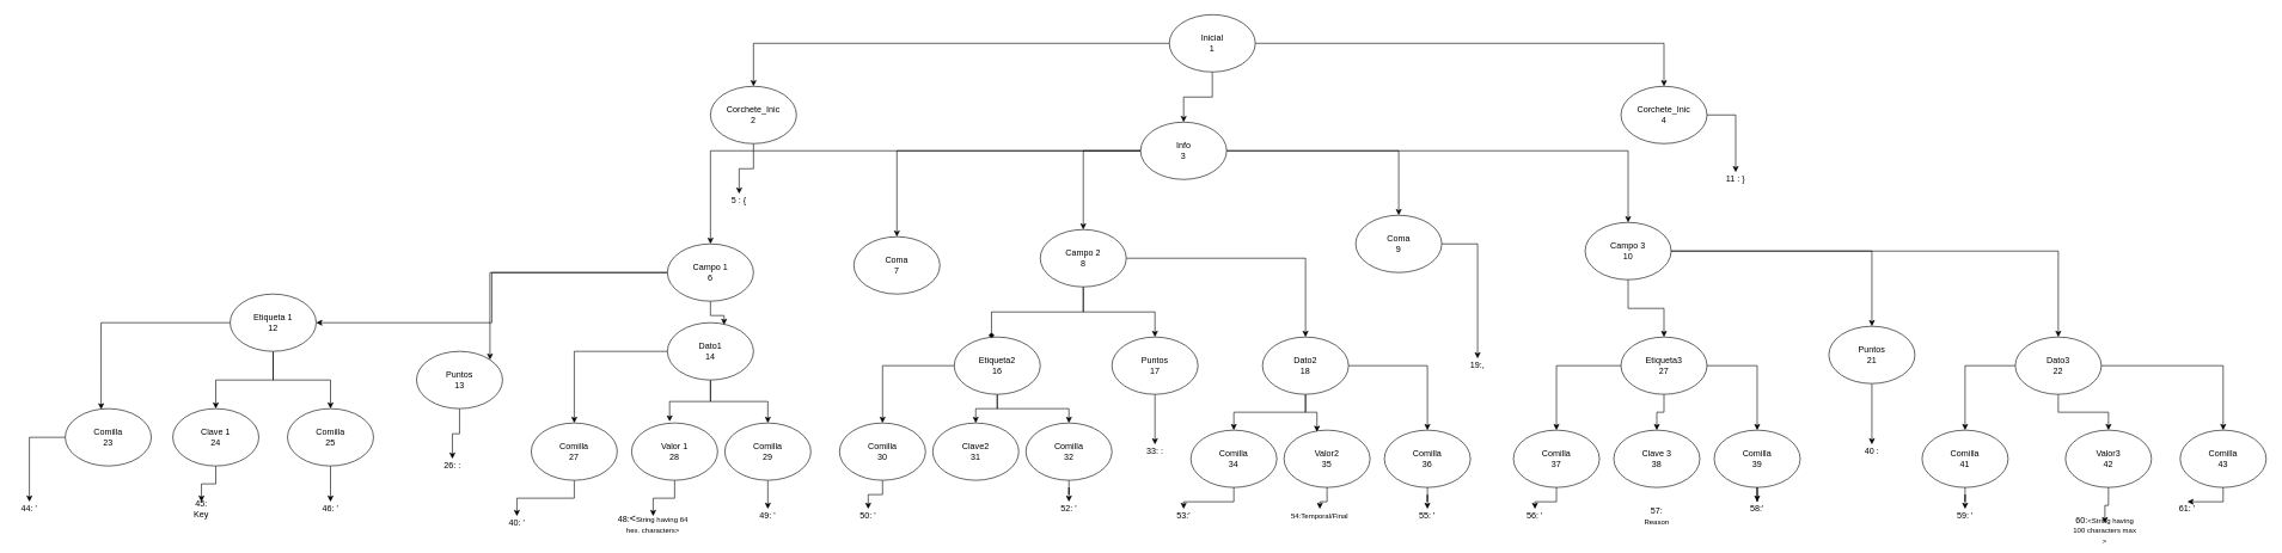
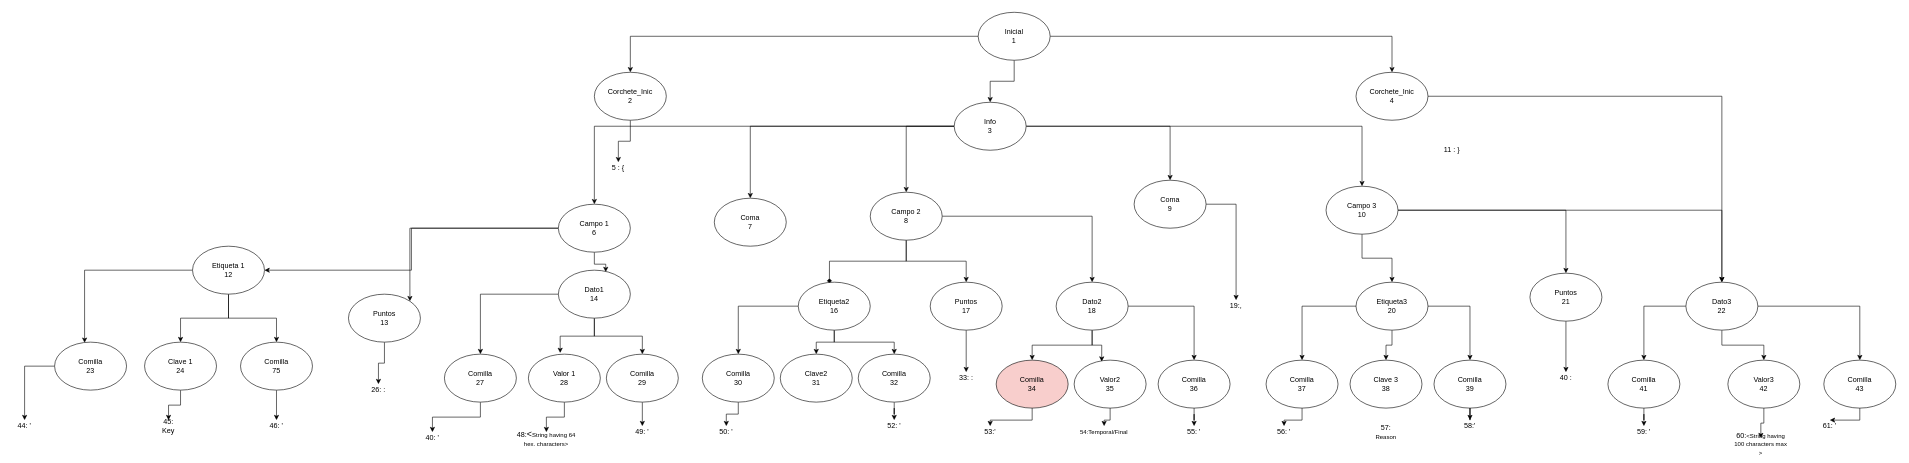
- <mxCell id="14" style="edgeStyle=orthogonalEdgeStyle;rounded=0;orthogonalLoop=1;jettySize=auto;html=1;" edge="1" parent="1" source="15" target="17"><mxGeometry relative="1" as="geometry"><mxPoint x="2020" y="260" as="targetPoint" /></mxGeometry></mxCell>
+ <mxCell id="14" style="edgeStyle=orthogonalEdgeStyle;rounded=0;orthogonalLoop=1;jettySize=auto;html=1;" edge="1" parent="1" source="15" target="63"><mxGeometry relative="1" as="geometry"><mxPoint x="2020" y="260" as="targetPoint" /></mxGeometry></mxCell>
- <mxCell id="57" value="Etiqueta3&lt;br&gt;27" style="ellipse;whiteSpace=wrap;html=1;" vertex="1" parent="1"><mxGeometry x="2260" y="470" width="120" height="80" as="geometry" /></mxCell>
+ <mxCell id="57" value="Etiqueta3&lt;br&gt;20" style="ellipse;whiteSpace=wrap;html=1;" vertex="1" parent="1"><mxGeometry x="2260" y="470" width="120" height="80" as="geometry" /></mxCell>
- <mxCell id="69" value="Comilla&lt;br&gt;25" style="ellipse;whiteSpace=wrap;html=1;" vertex="1" parent="1"><mxGeometry x="400" y="570" width="120" height="80" as="geometry" /></mxCell>
+ <mxCell id="69" value="Comilla&lt;br&gt;75" style="ellipse;whiteSpace=wrap;html=1;" vertex="1" parent="1"><mxGeometry x="400" y="570" width="120" height="80" as="geometry" /></mxCell>
- <mxCell id="84" value="Comilla&lt;br&gt;34" style="ellipse;whiteSpace=wrap;html=1;" vertex="1" parent="1"><mxGeometry x="1660" y="600" width="120" height="80" as="geometry" /></mxCell>
+ <mxCell id="84" value="Comilla&lt;br&gt;34" style="ellipse;whiteSpace=wrap;html=1;fillColor=#f8cecc;" vertex="1" parent="1"><mxGeometry x="1660" y="600" width="120" height="80" as="geometry" /></mxCell>
